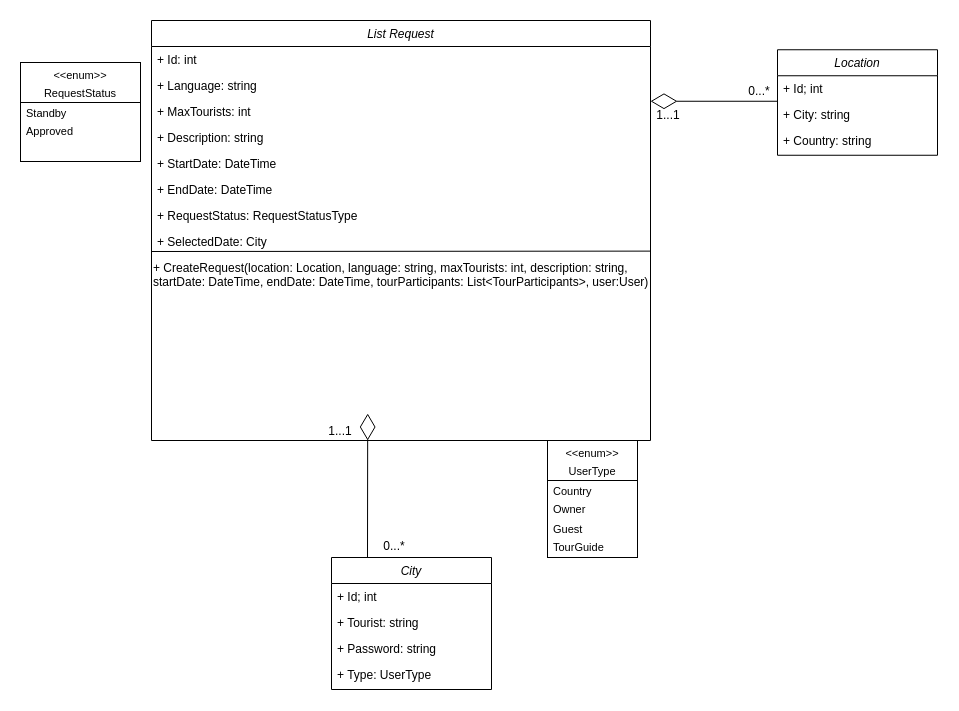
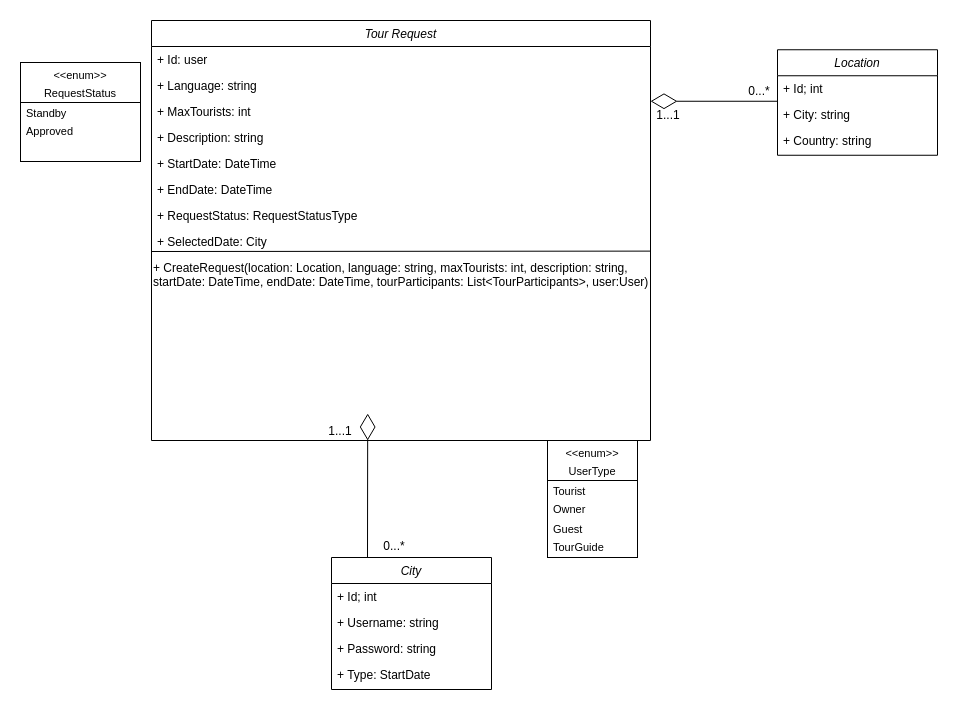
- <mxCell id="2" value="List Request" style="swimlane;fontStyle=2;align=center;verticalAlign=top;childLayout=stackLayout;horizontal=1;startSize=26;horizontalStack=0;resizeParent=1;resizeLast=0;collapsible=1;marginBottom=0;rounded=0;shadow=0;strokeWidth=1;" parent="1" vertex="1"><mxGeometry x="151" y="20" width="499" height="420" as="geometry"><mxRectangle x="220" y="120" width="160" height="26" as="alternateBounds" /></mxGeometry></mxCell>
+ <mxCell id="2" value="Tour Request" style="swimlane;fontStyle=2;align=center;verticalAlign=top;childLayout=stackLayout;horizontal=1;startSize=26;horizontalStack=0;resizeParent=1;resizeLast=0;collapsible=1;marginBottom=0;rounded=0;shadow=0;strokeWidth=1;" parent="1" vertex="1"><mxGeometry x="151" y="20" width="499" height="420" as="geometry"><mxRectangle x="220" y="120" width="160" height="26" as="alternateBounds" /></mxGeometry></mxCell>
- <mxCell id="3" value="+ Id: int" style="text;align=left;verticalAlign=top;spacingLeft=4;spacingRight=4;overflow=hidden;rotatable=0;points=[[0,0.5],[1,0.5]];portConstraint=eastwest;" parent="2" vertex="1"><mxGeometry y="26" width="499" height="26" as="geometry" /></mxCell>
+ <mxCell id="3" value="+ Id: user" style="text;align=left;verticalAlign=top;spacingLeft=4;spacingRight=4;overflow=hidden;rotatable=0;points=[[0,0.5],[1,0.5]];portConstraint=eastwest;" parent="2" vertex="1"><mxGeometry y="26" width="499" height="26" as="geometry" /></mxCell>
- <mxCell id="30" value="Country" style="text;align=left;verticalAlign=top;spacingLeft=4;spacingRight=4;overflow=hidden;rotatable=0;points=[[0,0.5],[1,0.5]];portConstraint=eastwest;rounded=0;shadow=0;html=0;fontSize=11;" parent="1" vertex="1"><mxGeometry x="547" y="478" width="90" height="25" as="geometry" /></mxCell>
+ <mxCell id="30" value="Tourist" style="text;align=left;verticalAlign=top;spacingLeft=4;spacingRight=4;overflow=hidden;rotatable=0;points=[[0,0.5],[1,0.5]];portConstraint=eastwest;rounded=0;shadow=0;html=0;fontSize=11;" parent="1" vertex="1"><mxGeometry x="547" y="478" width="90" height="25" as="geometry" /></mxCell>
- <mxCell id="15" value="+ Tourist: string" style="text;align=left;verticalAlign=top;spacingLeft=4;spacingRight=4;overflow=hidden;rotatable=0;points=[[0,0.5],[1,0.5]];portConstraint=eastwest;rounded=0;shadow=0;html=0;" parent="13" vertex="1"><mxGeometry y="52" width="160" height="26" as="geometry" /></mxCell>
+ <mxCell id="15" value="+ Username: string" style="text;align=left;verticalAlign=top;spacingLeft=4;spacingRight=4;overflow=hidden;rotatable=0;points=[[0,0.5],[1,0.5]];portConstraint=eastwest;rounded=0;shadow=0;html=0;" parent="13" vertex="1"><mxGeometry y="52" width="160" height="26" as="geometry" /></mxCell>
- <mxCell id="17" value="+ Type: UserType" style="text;align=left;verticalAlign=top;spacingLeft=4;spacingRight=4;overflow=hidden;rotatable=0;points=[[0,0.5],[1,0.5]];portConstraint=eastwest;rounded=0;shadow=0;html=0;" parent="13" vertex="1"><mxGeometry y="104" width="160" height="26" as="geometry" /></mxCell>
+ <mxCell id="17" value="+ Type: StartDate" style="text;align=left;verticalAlign=top;spacingLeft=4;spacingRight=4;overflow=hidden;rotatable=0;points=[[0,0.5],[1,0.5]];portConstraint=eastwest;rounded=0;shadow=0;html=0;" parent="13" vertex="1"><mxGeometry y="104" width="160" height="26" as="geometry" /></mxCell>
